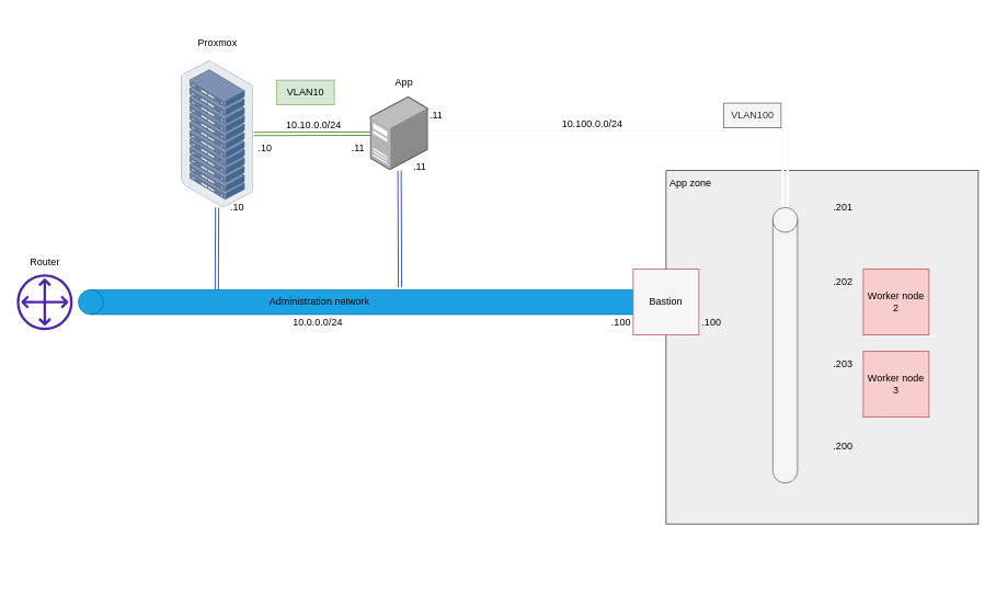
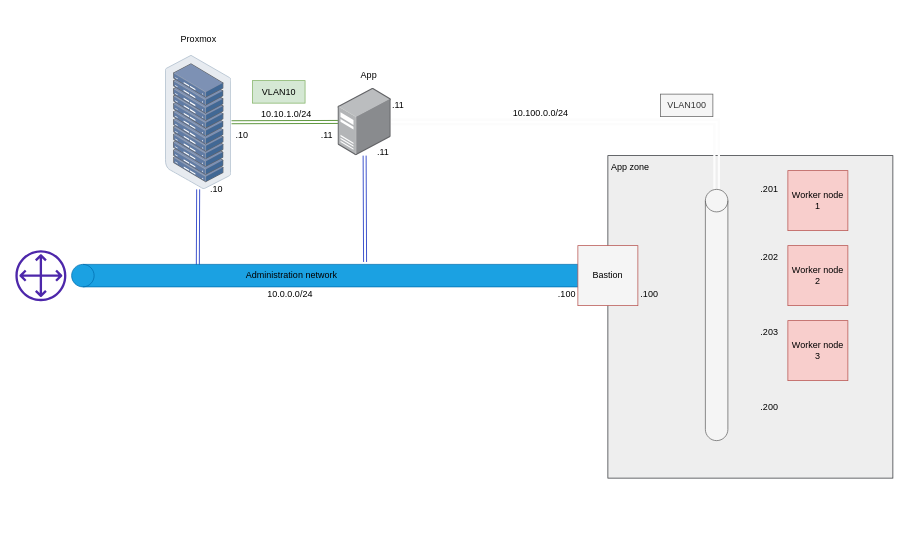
- <mxCell id="22" value="VLAN10" style="text;html=1;align=center;verticalAlign=middle;resizable=0;points=[];autosize=1;strokeColor=#82b366;fillColor=#d5e8d4;" vertex="1" parent="1"><mxGeometry x="336.25" y="97" width="70" height="30" as="geometry" /></mxCell>
+ <mxCell id="22" value="VLAN10" style="text;html=1;align=center;verticalAlign=middle;resizable=0;points=[];autosize=1;strokeColor=#82b366;fillColor=#d5e8d4;" vertex="1" parent="1"><mxGeometry x="336.25" y="107" width="70" height="30" as="geometry" /></mxCell>
- <mxCell id="25" value="10.10.0.0/24" style="text;html=1;align=center;verticalAlign=middle;resizable=0;points=[];autosize=1;strokeColor=none;fillColor=none;" vertex="1" parent="1"><mxGeometry x="336.25" y="137" width="90" height="30" as="geometry" /></mxCell>
+ <mxCell id="25" value="10.10.1.0/24" style="text;html=1;align=center;verticalAlign=middle;resizable=0;points=[];autosize=1;strokeColor=none;fillColor=none;" vertex="1" parent="1"><mxGeometry x="336.25" y="137" width="90" height="30" as="geometry" /></mxCell>
+ <mxCell id="19" value="Worker node 1" style="whiteSpace=wrap;html=1;aspect=fixed;fillColor=#f8cecc;strokeColor=#b85450;" vertex="1" parent="1"><mxGeometry x="1050" y="227" width="80" height="80" as="geometry" /></mxCell>
- <mxCell id="14" value="Router" style="text;html=1;align=center;verticalAlign=middle;resizable=0;points=[];autosize=1;strokeColor=none;fillColor=none;" vertex="1" parent="1"><mxGeometry x="24" y="303" width="60" height="30" as="geometry" /></mxCell>
